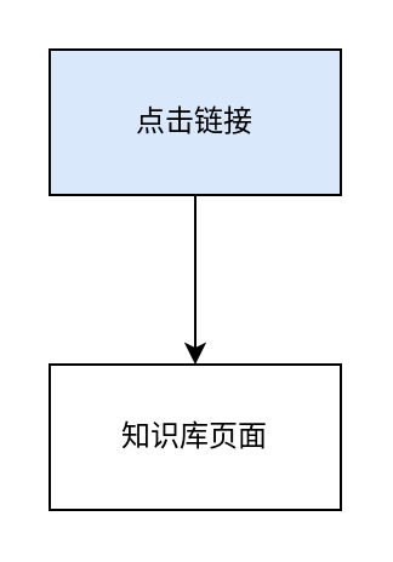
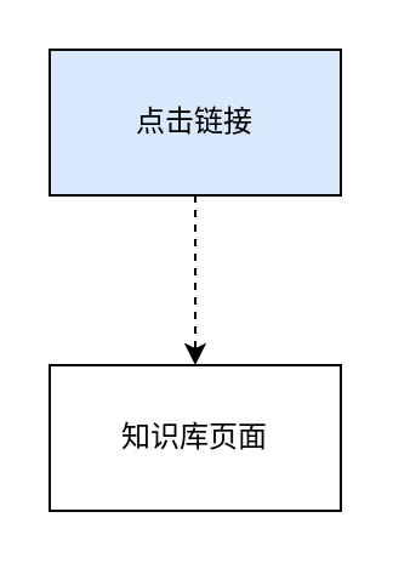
- <mxCell id="2" style="edgeStyle=orthogonalEdgeStyle;rounded=0;orthogonalLoop=1;jettySize=auto;html=1;entryX=0.5;entryY=0;entryDx=0;entryDy=0;" edge="1" parent="1" source="3" target="4"><mxGeometry relative="1" as="geometry"><mxPoint x="80" y="150" as="targetPoint" /></mxGeometry></mxCell>
+ <mxCell id="2" style="edgeStyle=orthogonalEdgeStyle;rounded=0;orthogonalLoop=1;jettySize=auto;html=1;entryX=0.5;entryY=0;entryDx=0;entryDy=0;dashed=1;" edge="1" parent="1" source="3" target="4"><mxGeometry relative="1" as="geometry"><mxPoint x="80" y="150" as="targetPoint" /></mxGeometry></mxCell>
